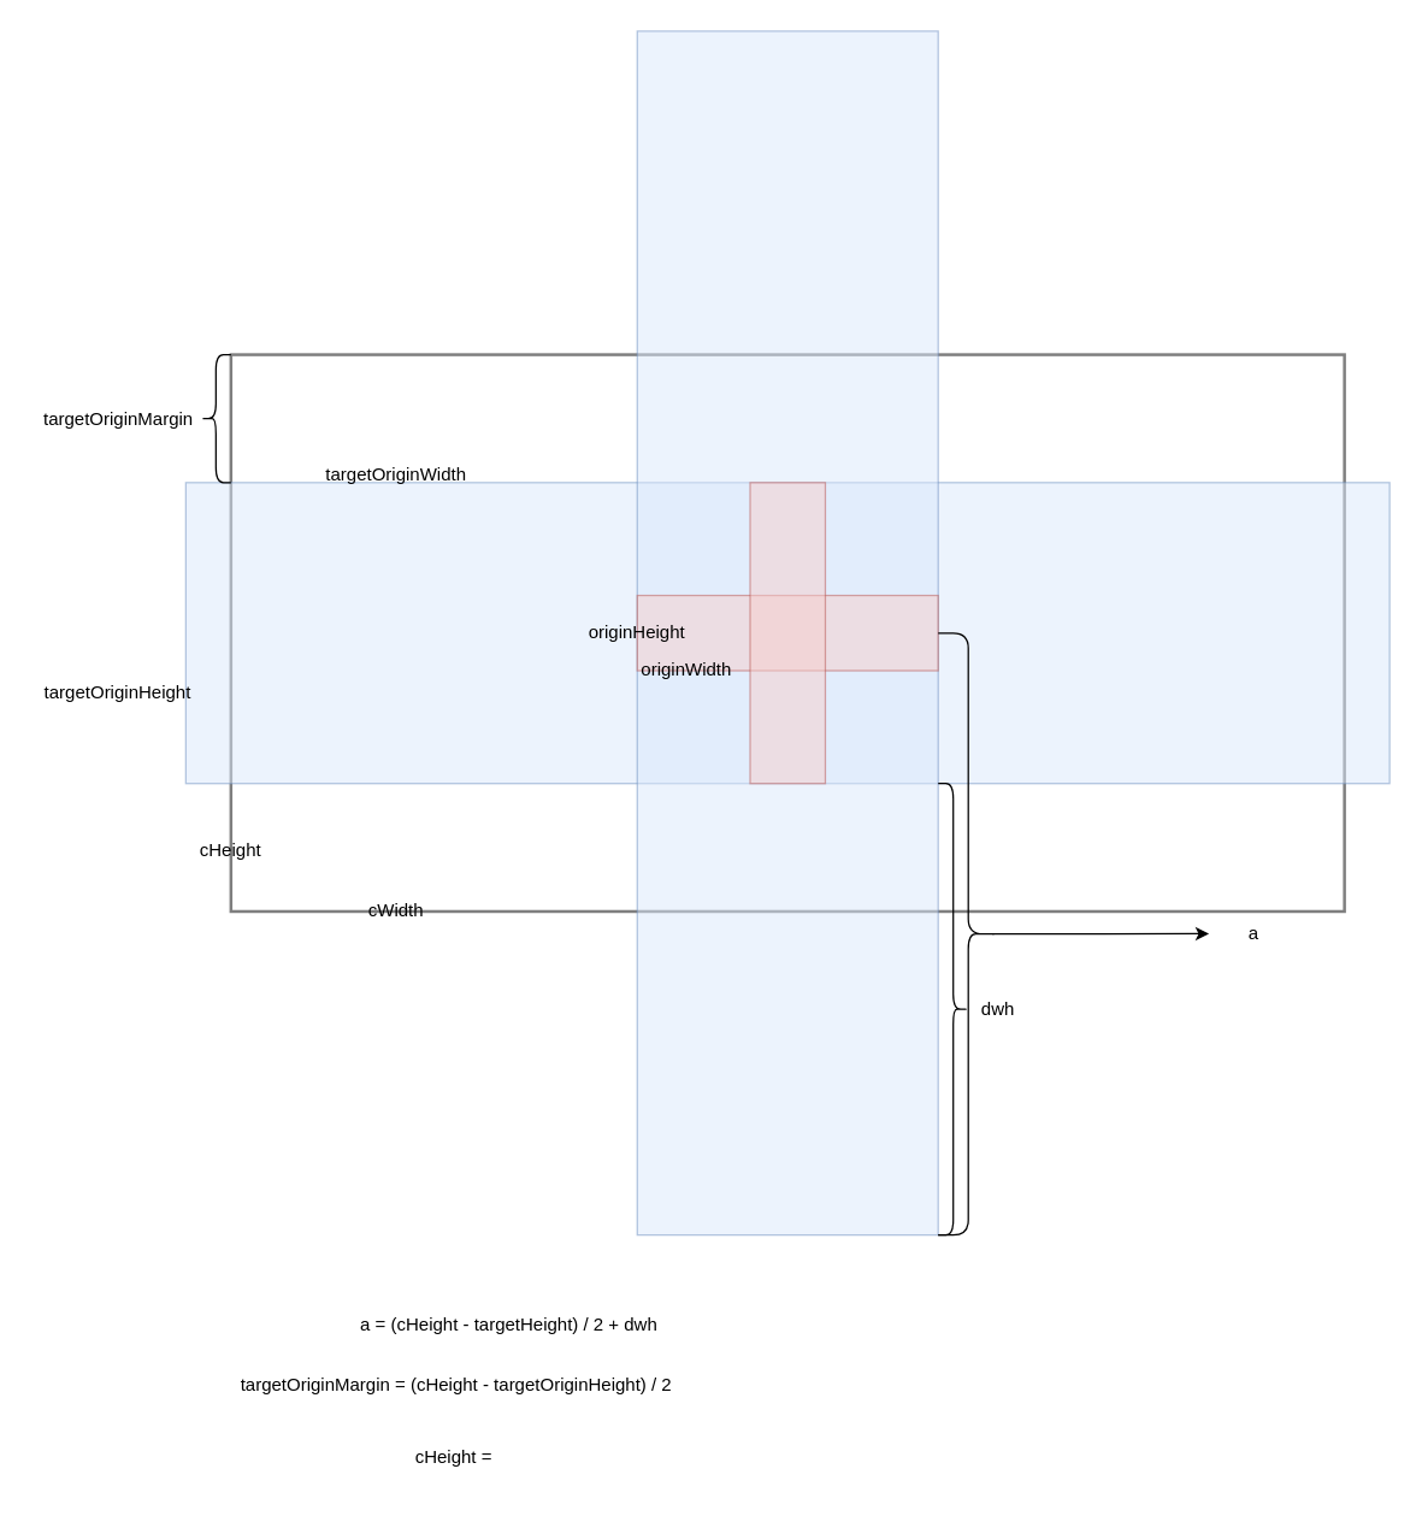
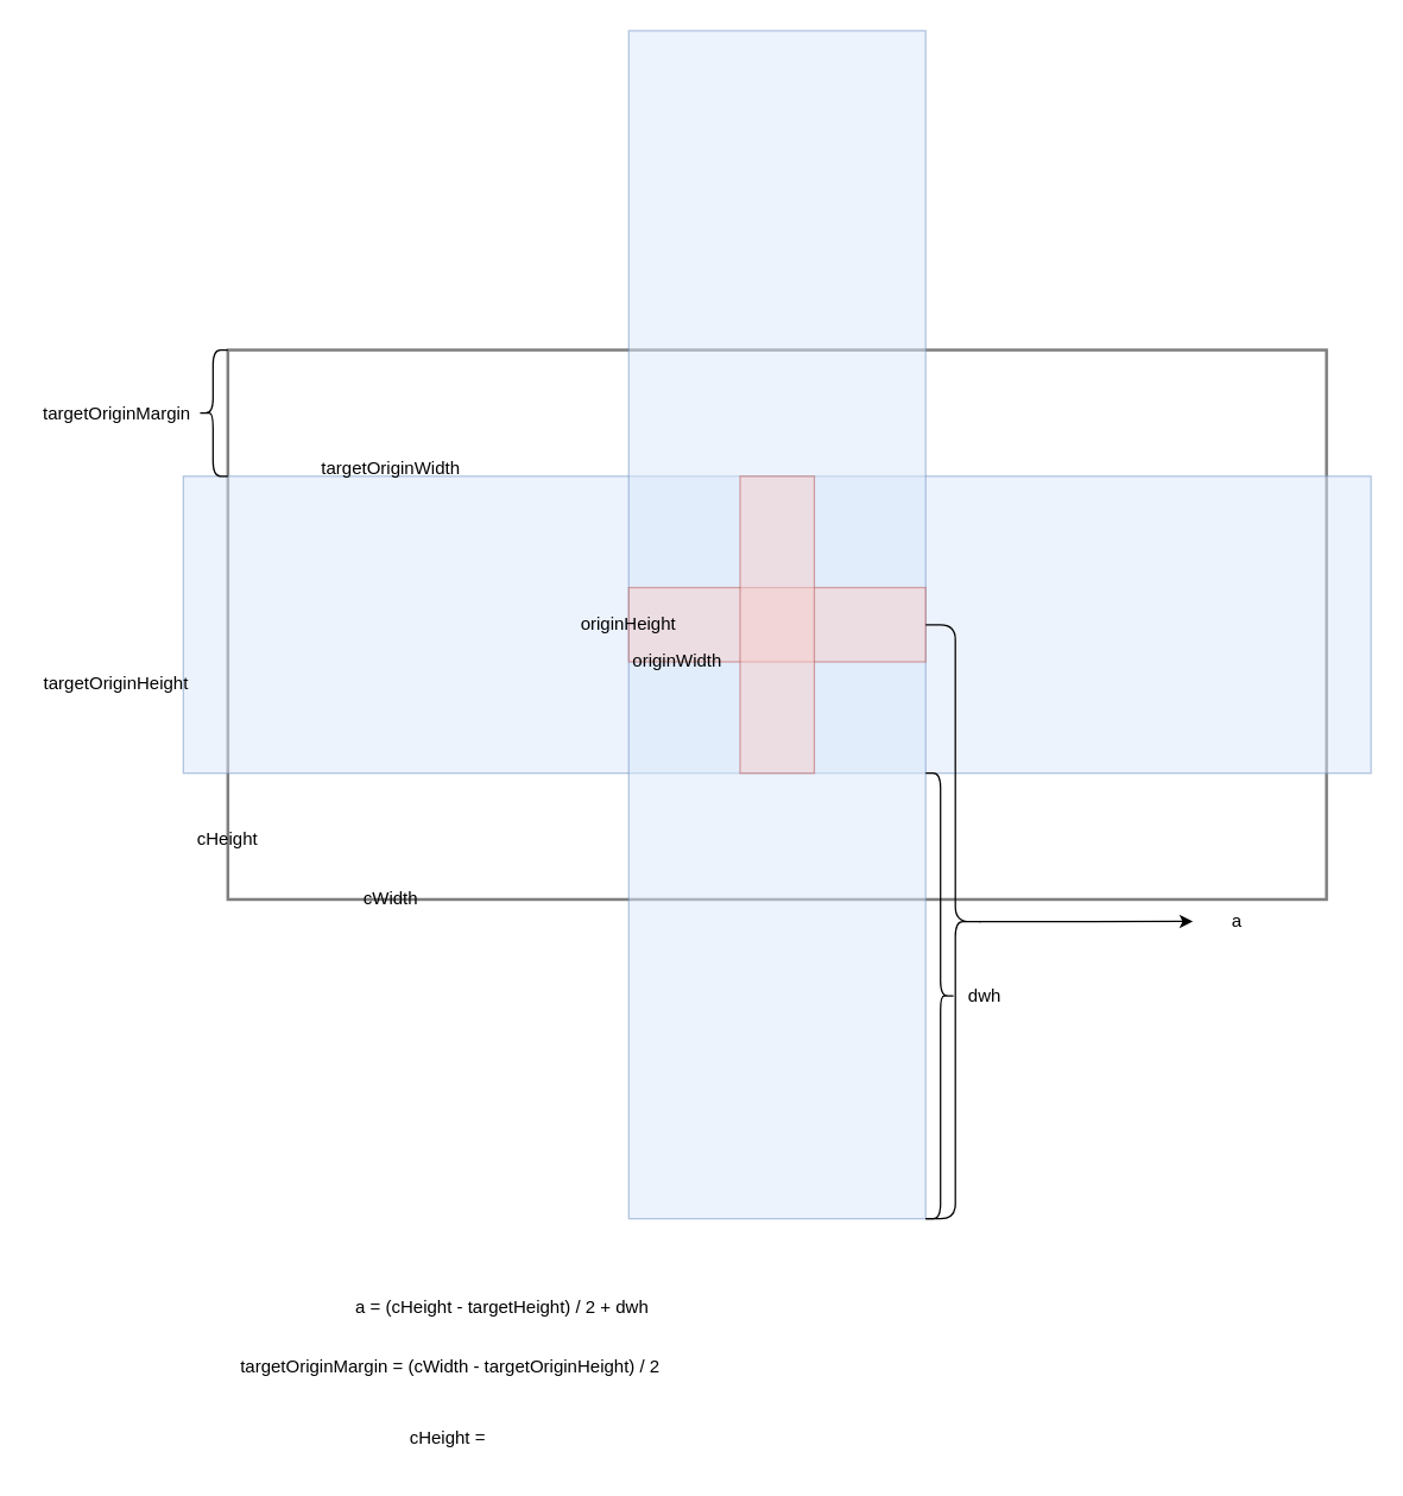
- <mxCell id="20" value="targetOriginMargin&amp;nbsp;= (cHeight - targetOriginHeight) / 2" style="text;html=1;align=center;verticalAlign=middle;whiteSpace=wrap;rounded=0;" vertex="1" parent="1"><mxGeometry x="103" y="905" width="400" height="30" as="geometry" /></mxCell>
+ <mxCell id="20" value="targetOriginMargin&amp;nbsp;= (cWidth - targetOriginHeight) / 2" style="text;html=1;align=center;verticalAlign=middle;whiteSpace=wrap;rounded=0;" vertex="1" parent="1"><mxGeometry x="103" y="905" width="400" height="30" as="geometry" /></mxCell>
